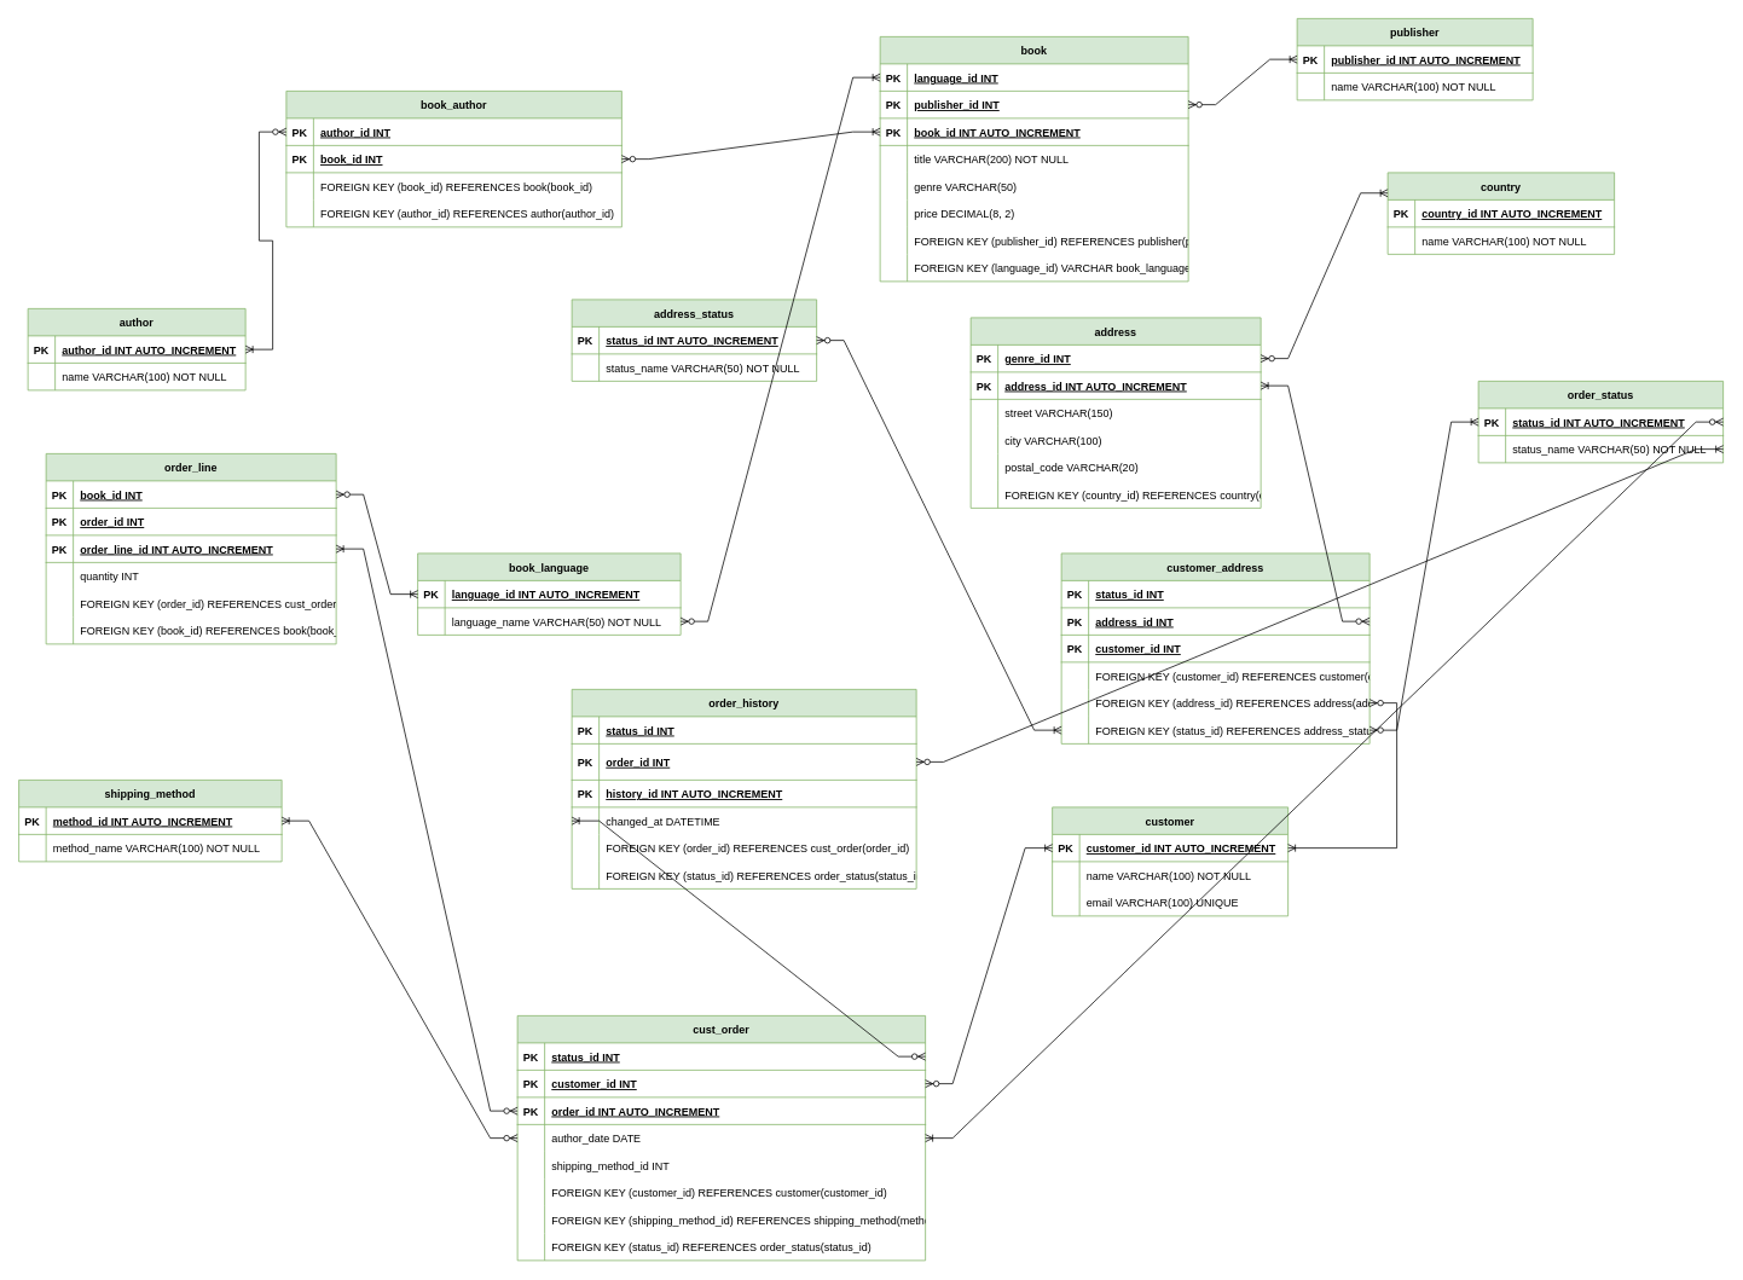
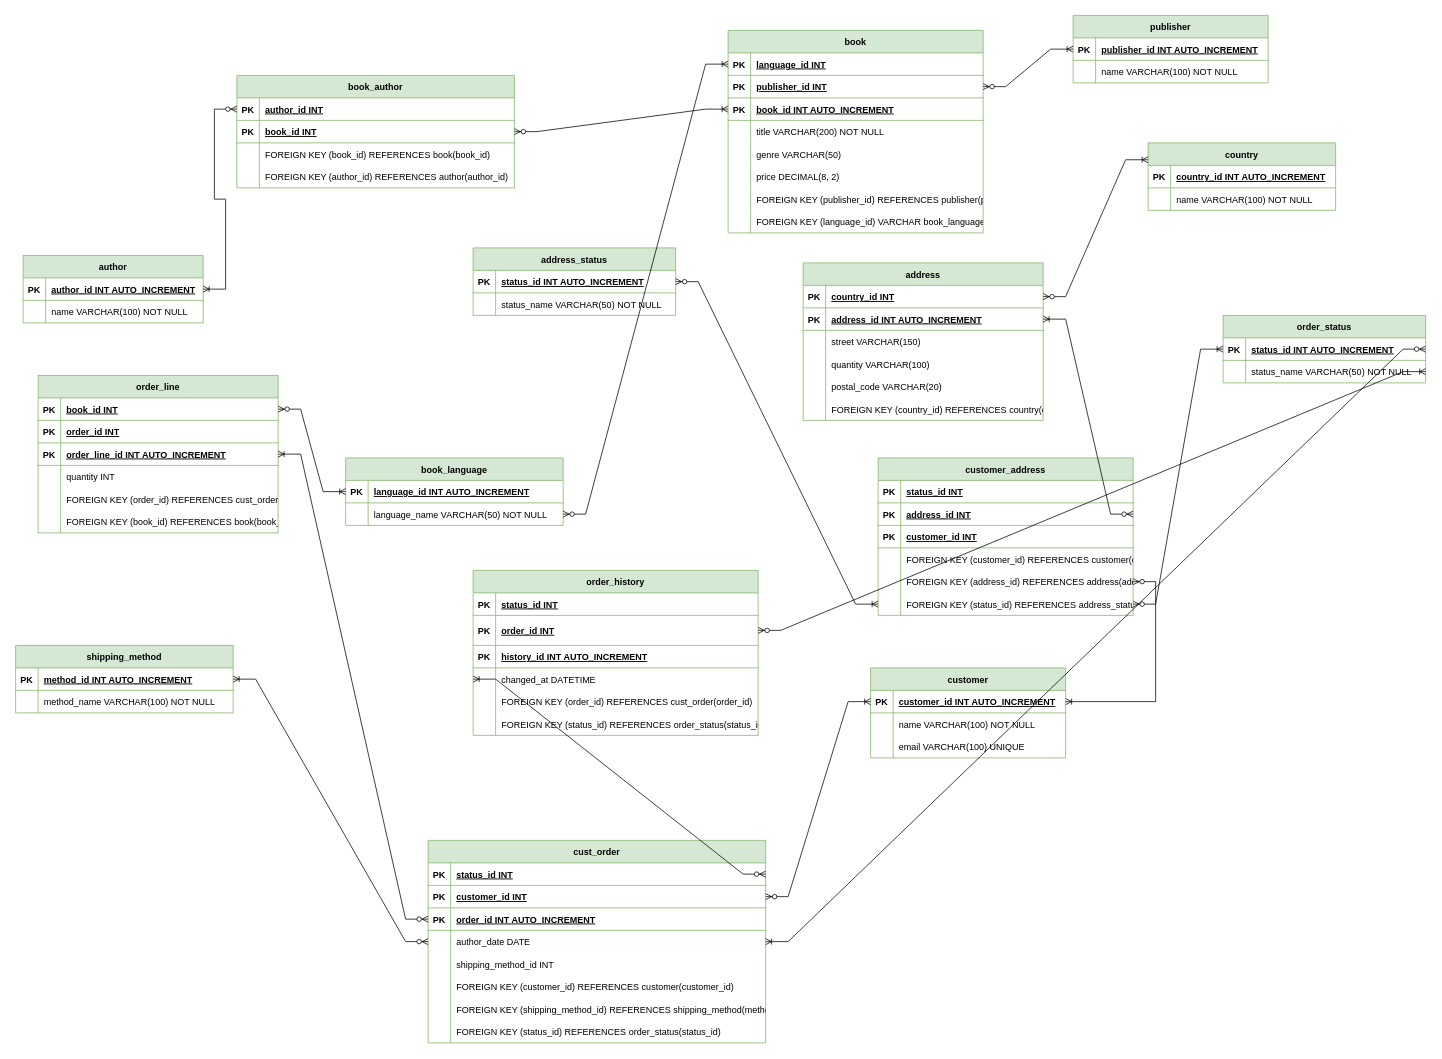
- <mxCell id="93" value="genre_id INT" style="shape=partialRectangle;overflow=hidden;connectable=0;fillColor=none;align=left;strokeColor=inherit;top=0;left=0;bottom=0;right=0;spacingLeft=6;fontStyle=5;" parent="91" vertex="1"><mxGeometry x="30" width="290" height="30" as="geometry"><mxRectangle width="290" height="30" as="alternateBounds" /></mxGeometry></mxCell>
+ <mxCell id="93" value="country_id INT" style="shape=partialRectangle;overflow=hidden;connectable=0;fillColor=none;align=left;strokeColor=inherit;top=0;left=0;bottom=0;right=0;spacingLeft=6;fontStyle=5;" parent="91" vertex="1"><mxGeometry x="30" width="290" height="30" as="geometry"><mxRectangle width="290" height="30" as="alternateBounds" /></mxGeometry></mxCell>
- <mxCell id="102" value="city VARCHAR(100)" style="shape=partialRectangle;overflow=hidden;connectable=0;fillColor=none;align=left;strokeColor=inherit;top=0;left=0;bottom=0;right=0;spacingLeft=6;" parent="100" vertex="1"><mxGeometry x="30" width="290" height="30" as="geometry"><mxRectangle width="290" height="30" as="alternateBounds" /></mxGeometry></mxCell>
+ <mxCell id="102" value="quantity VARCHAR(100)" style="shape=partialRectangle;overflow=hidden;connectable=0;fillColor=none;align=left;strokeColor=inherit;top=0;left=0;bottom=0;right=0;spacingLeft=6;" parent="100" vertex="1"><mxGeometry x="30" width="290" height="30" as="geometry"><mxRectangle width="290" height="30" as="alternateBounds" /></mxGeometry></mxCell>
